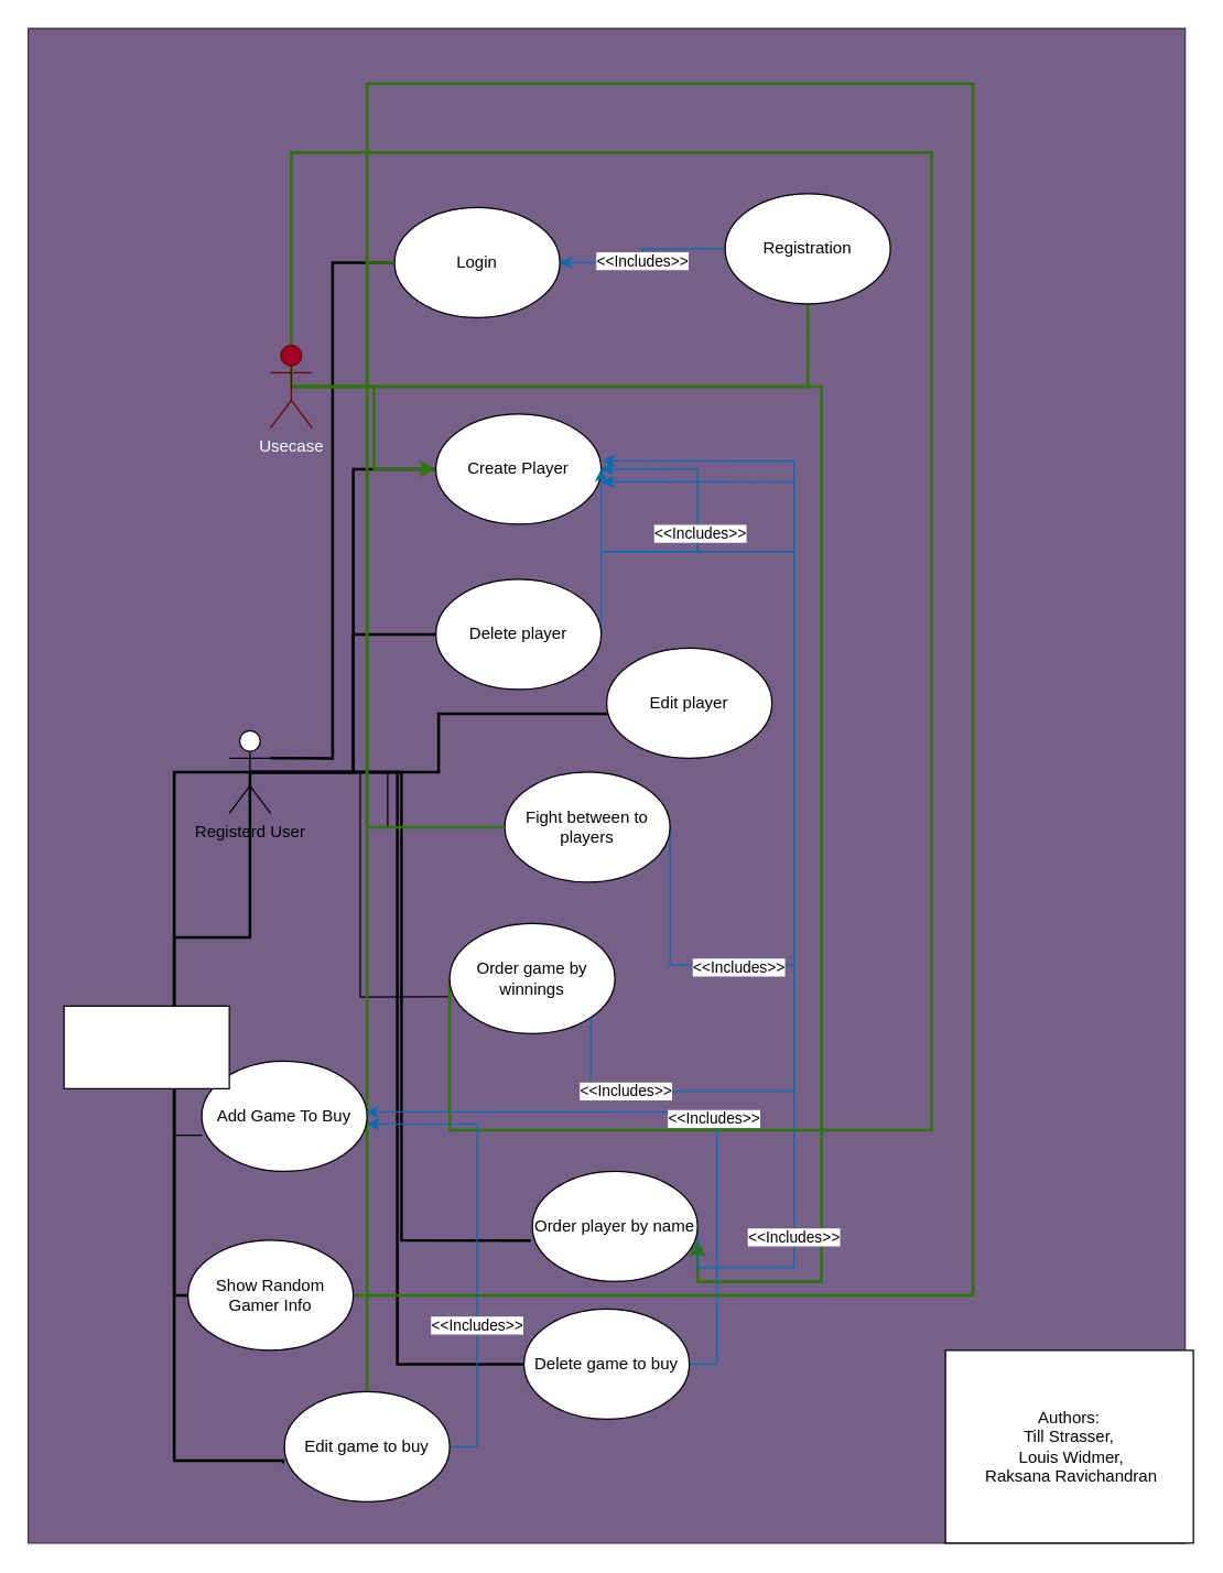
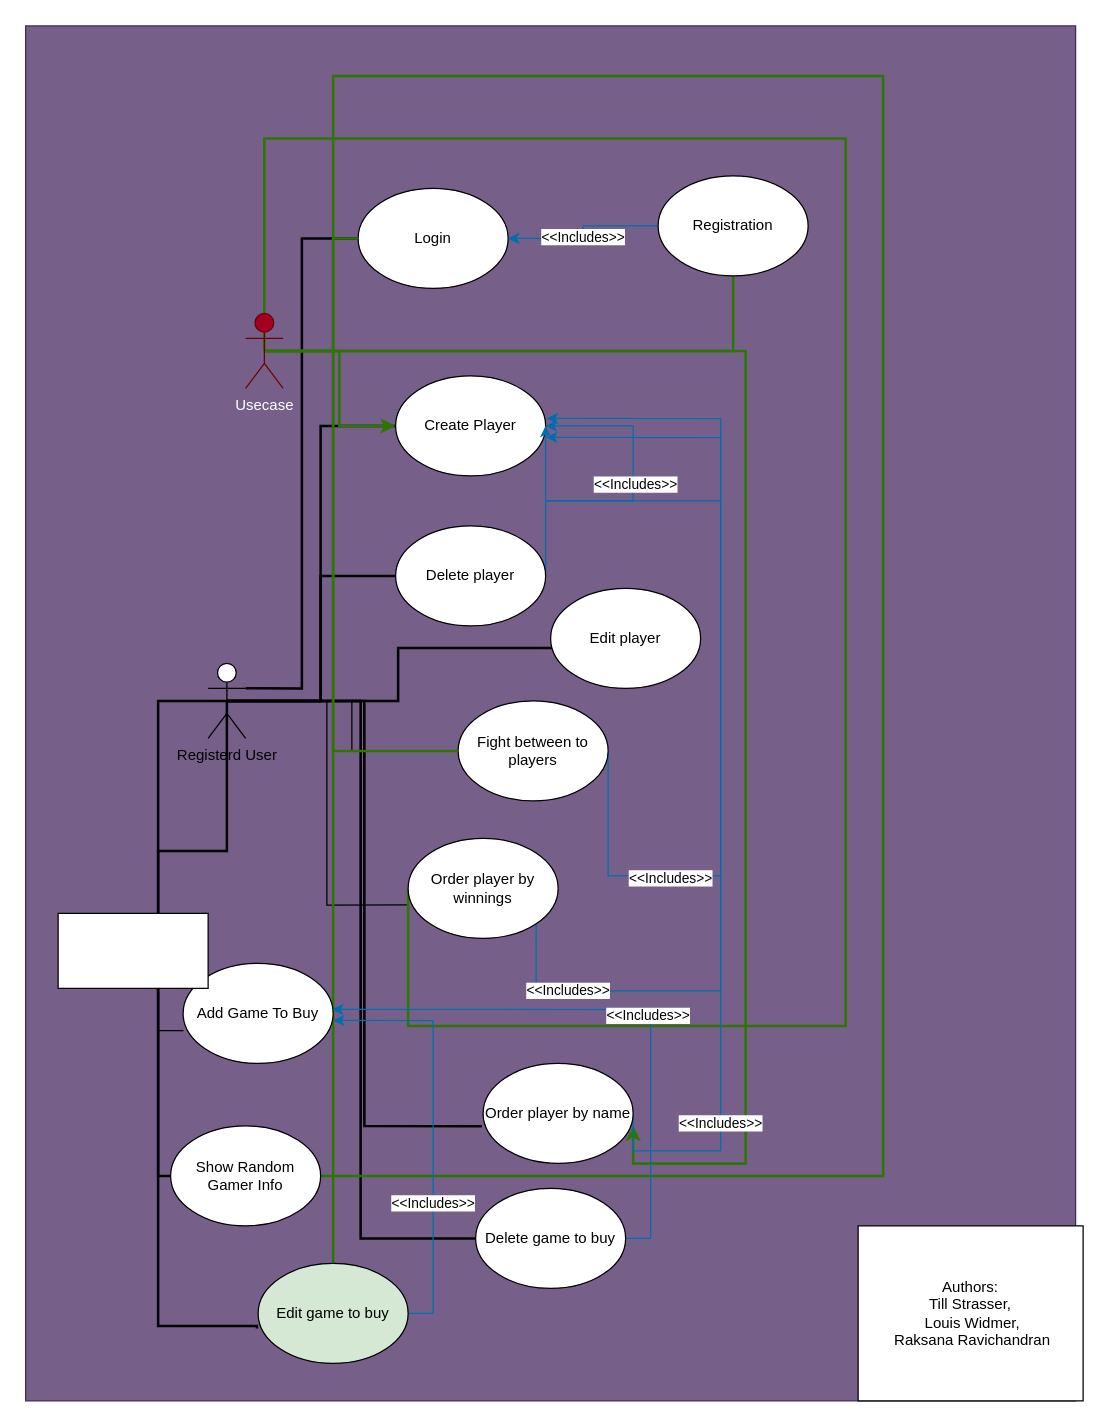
- <mxCell id="36" value="Order game by winnings" style="ellipse;whiteSpace=wrap;html=1;" vertex="1" parent="1"><mxGeometry x="326" y="670" width="120" height="80" as="geometry" /></mxCell>
+ <mxCell id="36" value="Order player by winnings" style="ellipse;whiteSpace=wrap;html=1;" vertex="1" parent="1"><mxGeometry x="326" y="670" width="120" height="80" as="geometry" /></mxCell>
- <mxCell id="48" value="Edit game to buy" style="ellipse;whiteSpace=wrap;html=1;" vertex="1" parent="1"><mxGeometry x="206" y="1010" width="120" height="80" as="geometry" /></mxCell>
+ <mxCell id="48" value="Edit game to buy" style="ellipse;whiteSpace=wrap;html=1;fillColor=#d5e8d4;" vertex="1" parent="1"><mxGeometry x="206" y="1010" width="120" height="80" as="geometry" /></mxCell>
